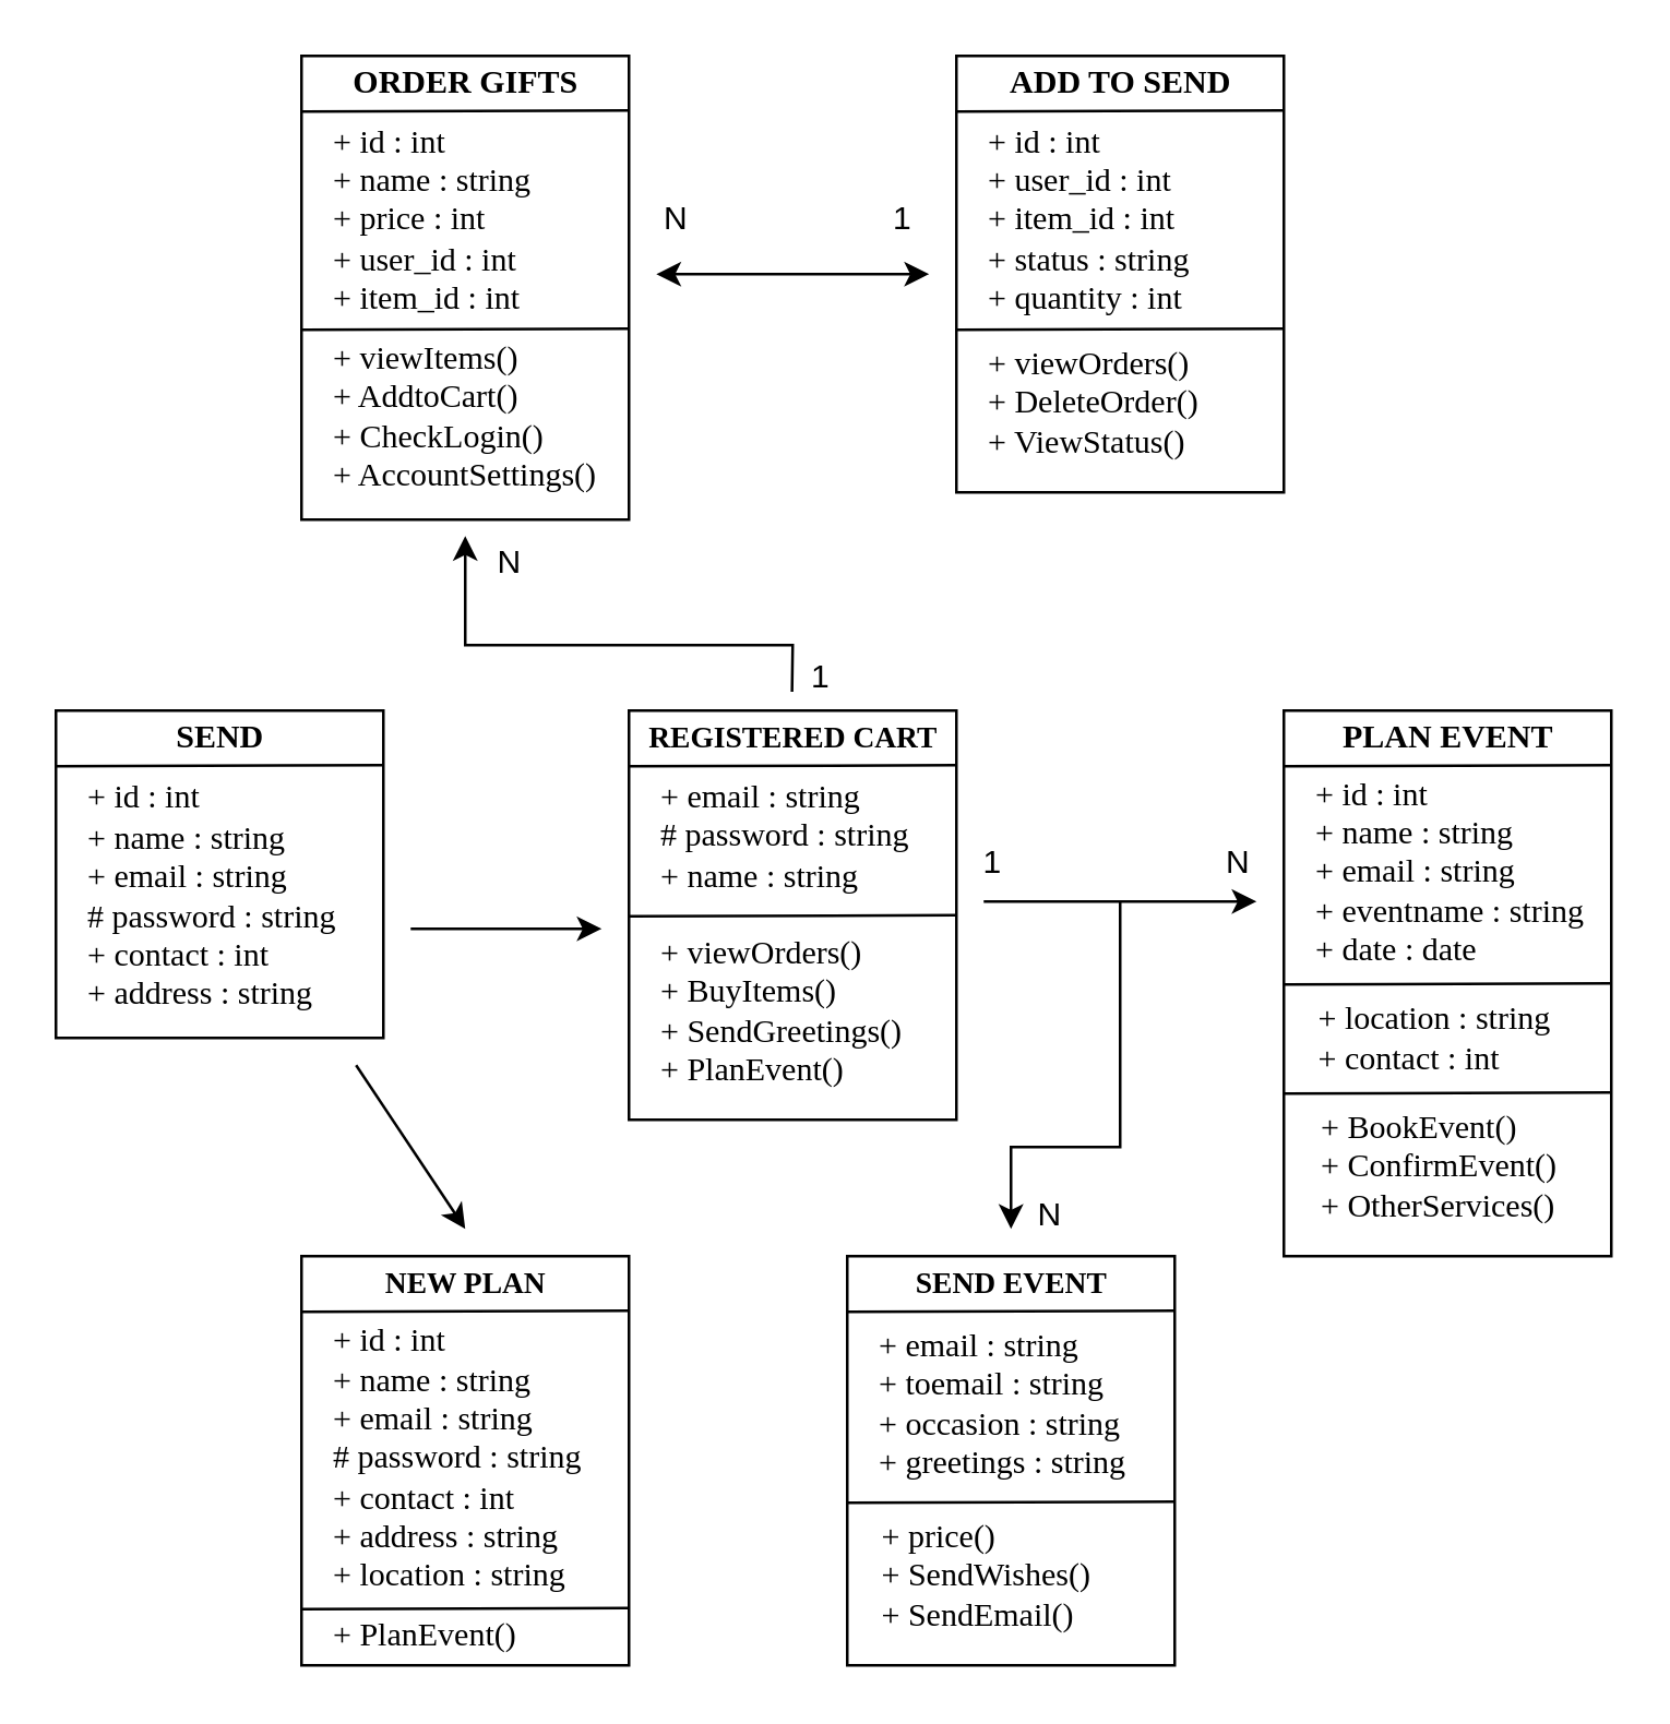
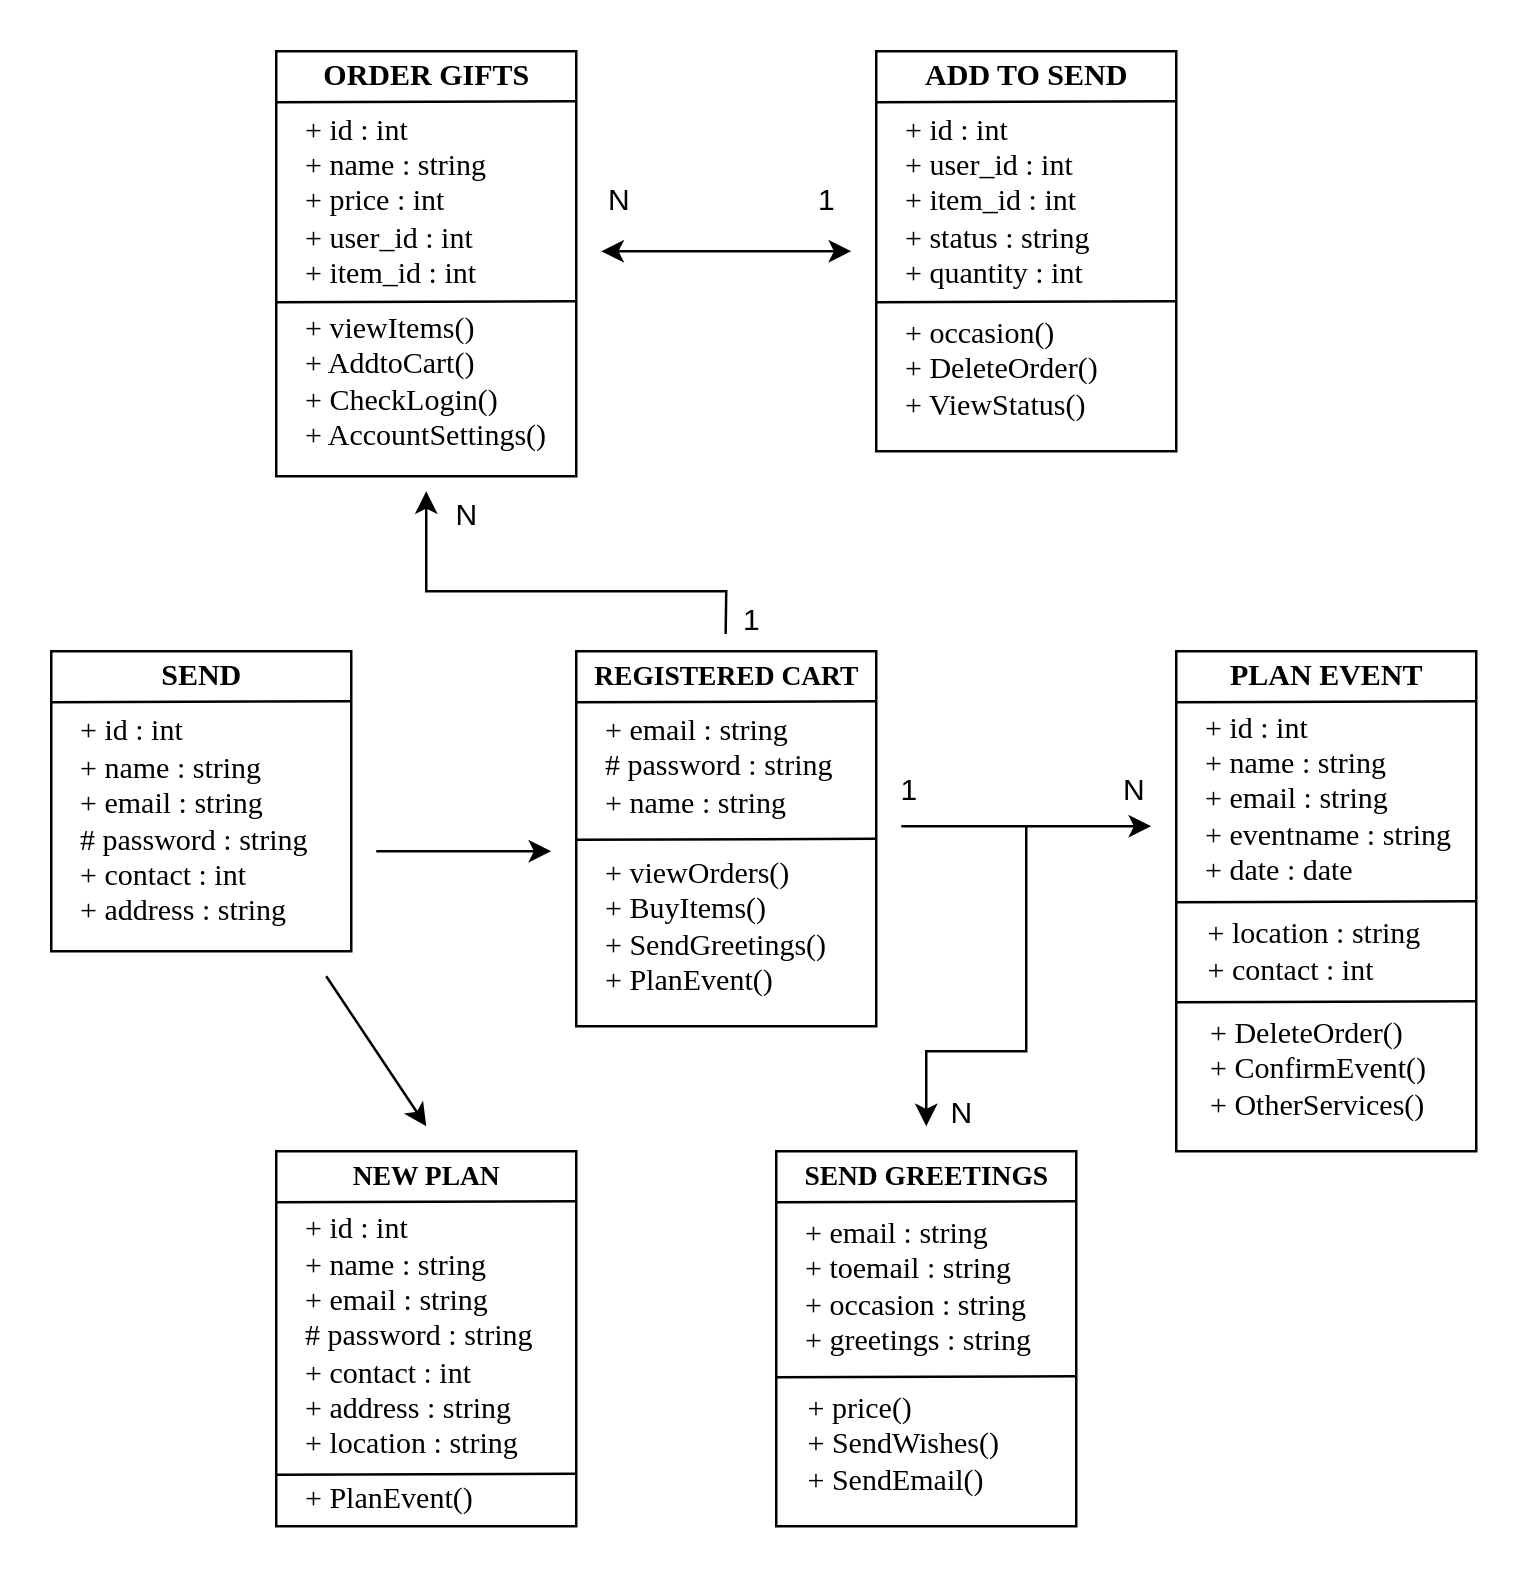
- <mxCell id="12" value="+ viewOrders()&lt;br&gt;+ DeleteOrder()&lt;br&gt;+ ViewStatus()" style="text;html=1;align=left;verticalAlign=middle;resizable=0;points=[];autosize=1;strokeColor=none;fillColor=none;fontFamily=Times New Roman;" parent="1" vertex="1"><mxGeometry x="360" y="122" width="90" height="50" as="geometry" /></mxCell>
+ <mxCell id="12" value="+ occasion()&lt;br&gt;+ DeleteOrder()&lt;br&gt;+ ViewStatus()" style="text;html=1;align=left;verticalAlign=middle;resizable=0;points=[];autosize=1;strokeColor=none;fillColor=none;fontFamily=Times New Roman;" parent="1" vertex="1"><mxGeometry x="360" y="122" width="90" height="50" as="geometry" /></mxCell>
- <mxCell id="37" value="+ BookEvent()&lt;br&gt;+ ConfirmEvent()&lt;br&gt;+ OtherServices()" style="text;html=1;align=left;verticalAlign=middle;resizable=0;points=[];autosize=1;strokeColor=none;fillColor=none;fontSize=12;fontFamily=Times New Roman;" parent="1" vertex="1"><mxGeometry x="482" y="402" width="100" height="50" as="geometry" /></mxCell>
+ <mxCell id="37" value="+ DeleteOrder()&lt;br&gt;+ ConfirmEvent()&lt;br&gt;+ OtherServices()" style="text;html=1;align=left;verticalAlign=middle;resizable=0;points=[];autosize=1;strokeColor=none;fillColor=none;fontSize=12;fontFamily=Times New Roman;" parent="1" vertex="1"><mxGeometry x="482" y="402" width="100" height="50" as="geometry" /></mxCell>
- <mxCell id="39" value="&lt;b&gt;&lt;font style=&quot;font-size: 11px&quot;&gt;SEND EVENT&lt;/font&gt;&lt;/b&gt;" style="text;html=1;align=center;verticalAlign=middle;resizable=0;points=[];autosize=1;strokeColor=none;fillColor=none;fontFamily=Times New Roman;" parent="1" vertex="1"><mxGeometry x="315" y="460" width="110" height="20" as="geometry" /></mxCell>
+ <mxCell id="39" value="&lt;b&gt;&lt;font style=&quot;font-size: 11px&quot;&gt;SEND GREETINGS&lt;/font&gt;&lt;/b&gt;" style="text;html=1;align=center;verticalAlign=middle;resizable=0;points=[];autosize=1;strokeColor=none;fillColor=none;fontFamily=Times New Roman;" parent="1" vertex="1"><mxGeometry x="315" y="460" width="110" height="20" as="geometry" /></mxCell>
